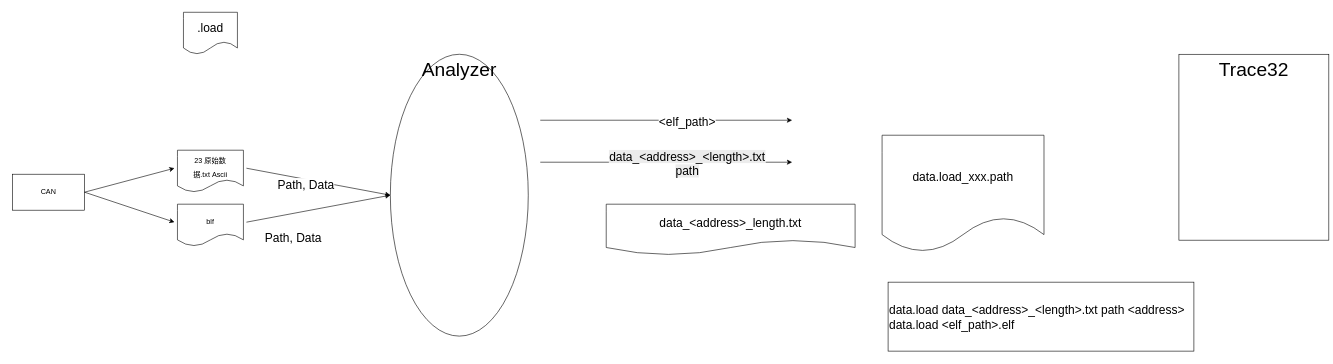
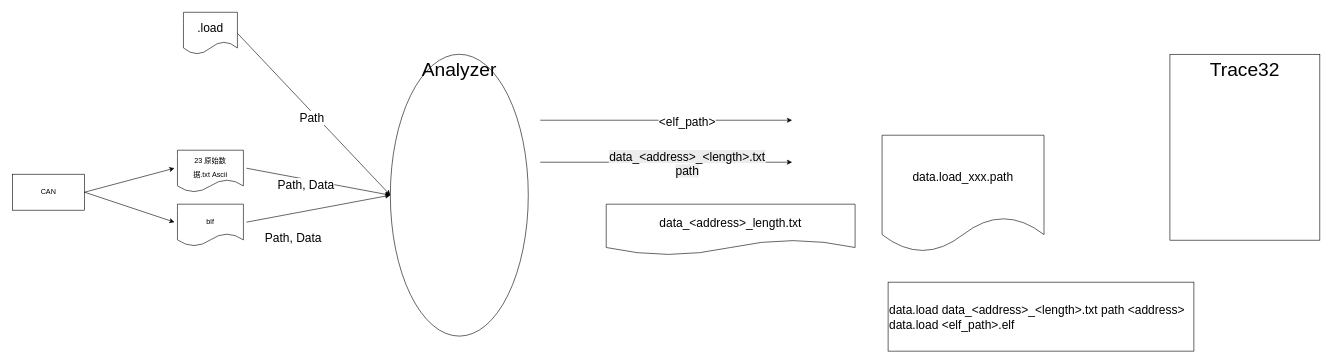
+ <mxCell id="8" value="" style="endArrow=classic;html=1;rounded=0;entryX=0;entryY=0.5;entryDx=0;entryDy=0;exitX=1;exitY=0.5;exitDx=0;exitDy=0;" edge="1" parent="1" source="5" target="7"><mxGeometry width="50" height="50" relative="1" as="geometry"><mxPoint x="440" y="390" as="sourcePoint" /><mxPoint x="490" y="340" as="targetPoint" /></mxGeometry></mxCell>
+ <mxCell id="9" value="Path" style="edgeLabel;html=1;align=center;verticalAlign=middle;resizable=0;points=[];fontSize=20;" vertex="1" connectable="0" parent="8"><mxGeometry x="0.189" y="-1" relative="1" as="geometry"><mxPoint x="-28" y="-21" as="offset" /></mxGeometry></mxCell>
- <mxCell id="6" value="Trace32" style="rounded=0;whiteSpace=wrap;html=1;fontSize=32;verticalAlign=top;" vertex="1" parent="1"><mxGeometry x="1965" y="90" width="250" height="310" as="geometry" /></mxCell>
+ <mxCell id="6" value="Trace32" style="rounded=0;whiteSpace=wrap;html=1;fontSize=32;verticalAlign=top;" vertex="1" parent="1"><mxGeometry x="1950" y="90" width="250" height="310" as="geometry" /></mxCell>
